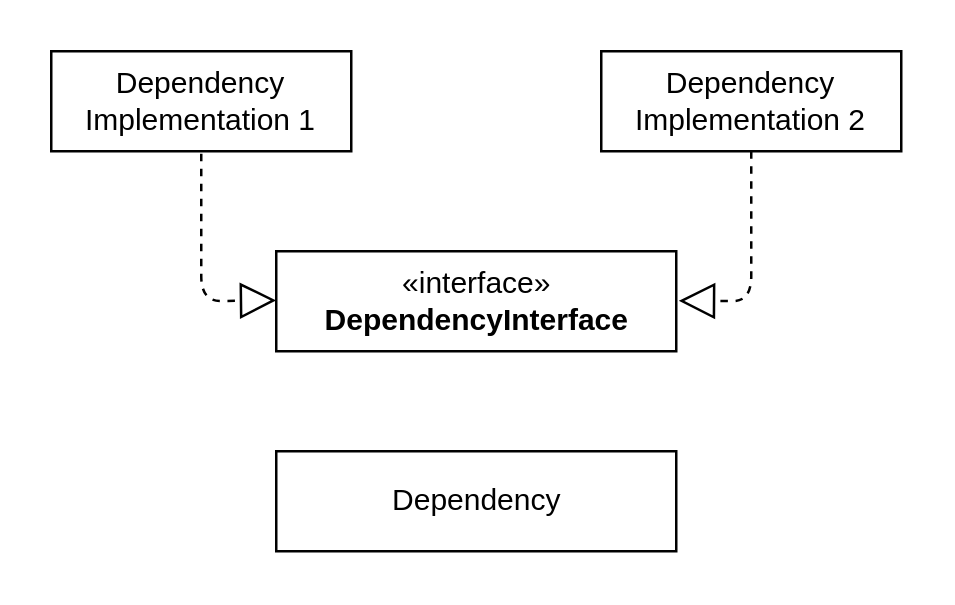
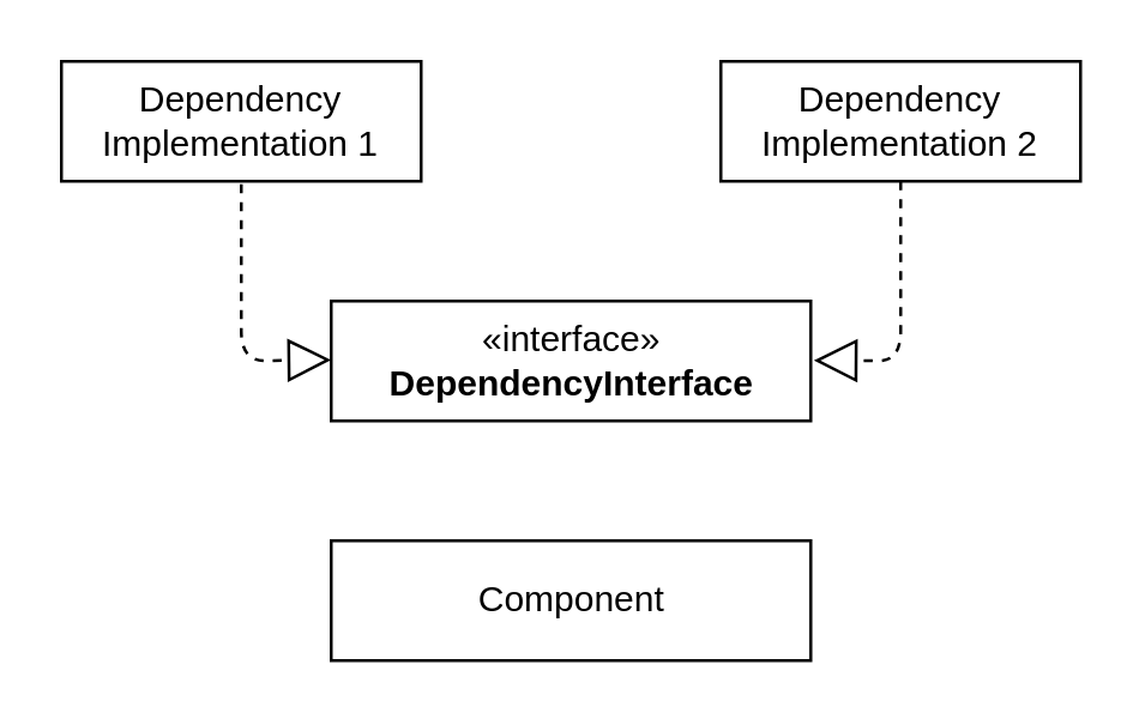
- <mxCell id="2" value="Dependency" style="html=1;" vertex="1" parent="1"><mxGeometry x="110" y="180" width="160" height="40" as="geometry" /></mxCell>
+ <mxCell id="2" value="Component" style="html=1;" vertex="1" parent="1"><mxGeometry x="110" y="180" width="160" height="40" as="geometry" /></mxCell>
